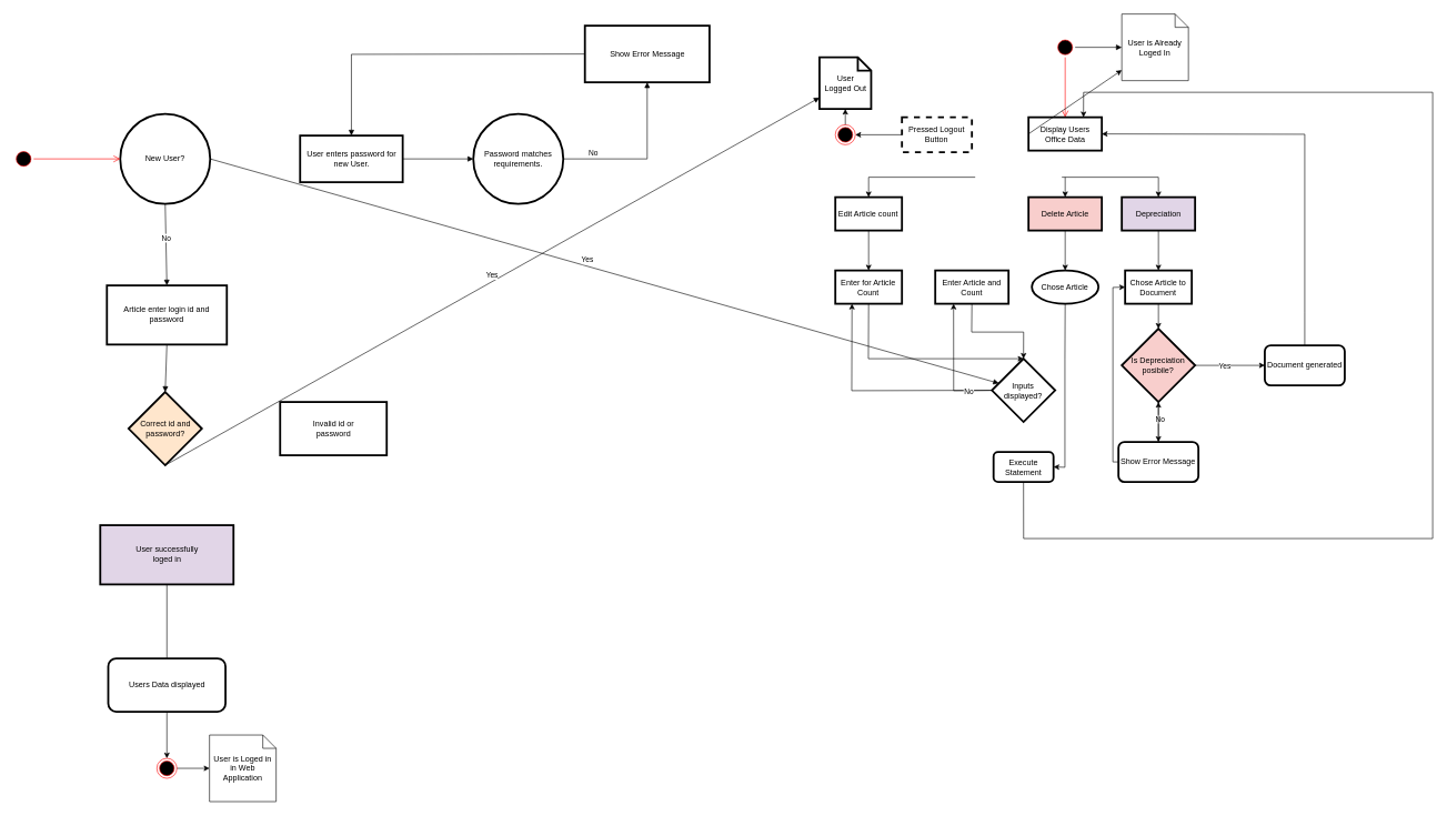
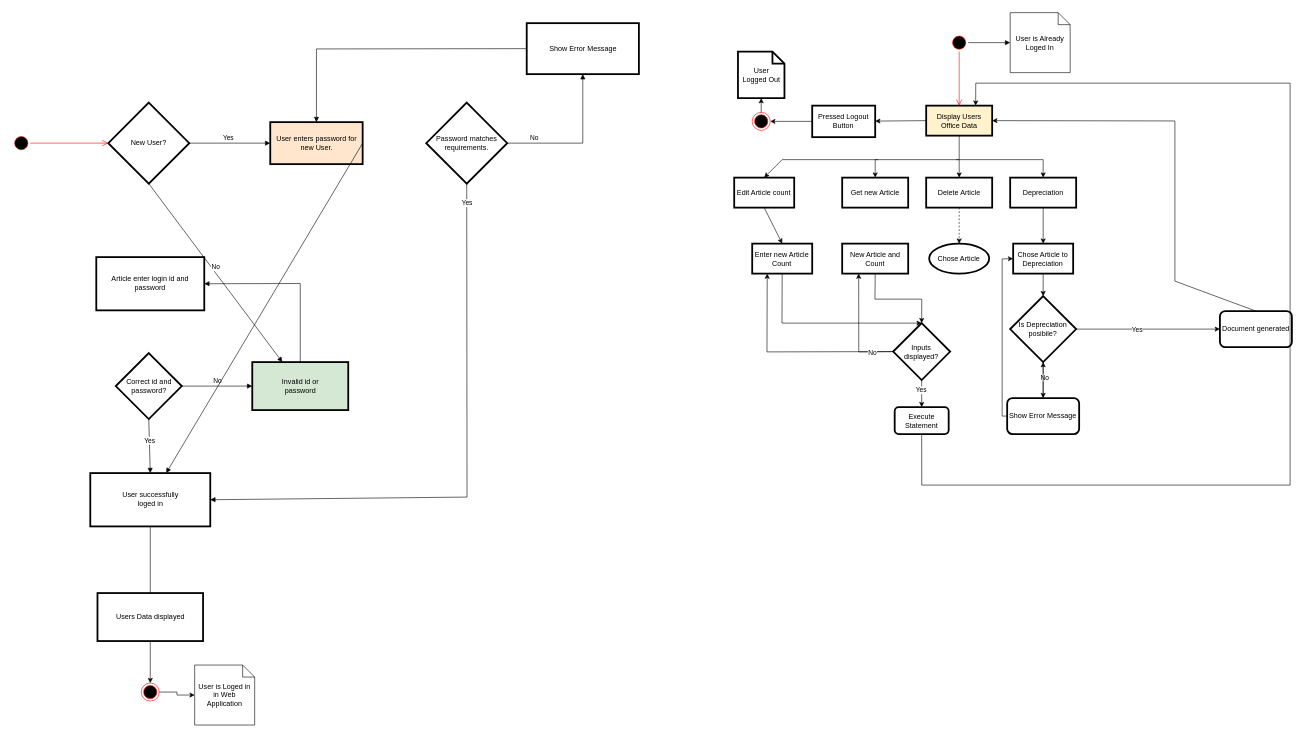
- <mxCell id="68" value="" style="endArrow=classic;html=1;rounded=0;exitX=0;exitY=0.5;exitDx=0;exitDy=0;" parent="1" source="32" target="30" edge="1"><mxGeometry width="50" height="50" relative="1" as="geometry"><mxPoint x="1440" y="278" as="sourcePoint" /><mxPoint x="1420" y="201" as="targetPoint" /></mxGeometry></mxCell>
+ <mxCell id="68" value="" style="endArrow=classic;html=1;rounded=0;exitX=0;exitY=0.5;exitDx=0;exitDy=0;" parent="1" source="32" target="69" edge="1"><mxGeometry width="50" height="50" relative="1" as="geometry"><mxPoint x="1440" y="278" as="sourcePoint" /><mxPoint x="1420" y="201" as="targetPoint" /></mxGeometry></mxCell>
- <mxCell id="69" value="Pressed Logout Button" style="rounded=0;whiteSpace=wrap;html=1;strokeWidth=3;dashed=1;" parent="1" vertex="1"><mxGeometry x="1353.37" y="175.5" width="105" height="52.5" as="geometry" /></mxCell>
+ <mxCell id="69" value="Pressed Logout Button" style="rounded=0;whiteSpace=wrap;html=1;strokeWidth=3;" parent="1" vertex="1"><mxGeometry x="1353.37" y="175.5" width="105" height="52.5" as="geometry" /></mxCell>
- <mxCell id="32" value="&lt;div&gt;Display Users&lt;/div&gt;&lt;div&gt;Office Data&lt;br&gt;&lt;/div&gt;" style="html=1;strokeWidth=3;" parent="1" vertex="1"><mxGeometry x="1543.37" y="175.5" width="110" height="50" as="geometry" /></mxCell>
+ <mxCell id="32" value="&lt;div&gt;Display Users&lt;/div&gt;&lt;div&gt;Office Data&lt;br&gt;&lt;/div&gt;" style="html=1;strokeWidth=3;fillColor=#fff2cc;" parent="1" vertex="1"><mxGeometry x="1543.37" y="175.5" width="110" height="50" as="geometry" /></mxCell>
- <mxCell id="2" value="New User?" style="ellipse;whiteSpace=wrap;html=1;strokeWidth=3;" parent="1" vertex="1"><mxGeometry x="180" y="170.5" width="135" height="135" as="geometry" /></mxCell>
+ <mxCell id="2" value="New User?" style="rhombus;whiteSpace=wrap;html=1;strokeWidth=3;" parent="1" vertex="1"><mxGeometry x="180" y="170.5" width="135" height="135" as="geometry" /></mxCell>
- <mxCell id="13" value="&lt;div&gt;User enters password for&lt;/div&gt;&lt;div&gt;new User.&lt;br&gt;&lt;/div&gt;" style="html=1;strokeWidth=3;" parent="1" vertex="1"><mxGeometry x="450" y="203" width="154" height="70" as="geometry" /></mxCell>
+ <mxCell id="13" value="&lt;div&gt;User enters password for&lt;/div&gt;&lt;div&gt;new User.&lt;br&gt;&lt;/div&gt;" style="html=1;strokeWidth=3;fillColor=#ffe6cc;" parent="1" vertex="1"><mxGeometry x="450" y="203" width="154" height="70" as="geometry" /></mxCell>
- <mxCell id="15" value="" style="html=1;verticalAlign=bottom;endArrow=block;rounded=0;exitX=1;exitY=0.5;exitDx=0;exitDy=0;entryX=0;entryY=0.5;entryDx=0;entryDy=0;" parent="1" source="13" target="14" edge="1"><mxGeometry width="80" relative="1" as="geometry"><mxPoint x="560" y="288" as="sourcePoint" /><mxPoint x="640" y="288" as="targetPoint" /></mxGeometry></mxCell>
+ <mxCell id="15" value="" style="html=1;verticalAlign=bottom;endArrow=block;rounded=0;exitX=1;exitY=0.5;exitDx=0;exitDy=0;" parent="1" source="13" target="11" edge="1"><mxGeometry width="80" relative="1" as="geometry"><mxPoint x="560" y="288" as="sourcePoint" /><mxPoint x="640" y="288" as="targetPoint" /></mxGeometry></mxCell>
- <mxCell id="14" value="&lt;div&gt;Password matches&lt;/div&gt;&lt;div&gt;requirements.&lt;br&gt; &lt;/div&gt;" style="ellipse;whiteSpace=wrap;html=1;strokeWidth=3;" parent="1" vertex="1"><mxGeometry x="710" y="170.5" width="135" height="135" as="geometry" /></mxCell>
+ <mxCell id="14" value="&lt;div&gt;Password matches&lt;/div&gt;&lt;div&gt;requirements.&lt;br&gt; &lt;/div&gt;" style="rhombus;whiteSpace=wrap;html=1;strokeWidth=3;" parent="1" vertex="1"><mxGeometry x="710" y="170.5" width="135" height="135" as="geometry" /></mxCell>
+ <mxCell id="36" value="" style="endArrow=classic;html=1;rounded=0;entryX=0.5;entryY=0;entryDx=0;entryDy=0;exitX=0.5;exitY=1;exitDx=0;exitDy=0;" parent="1" source="32" target="33" edge="1"><mxGeometry width="50" height="50" relative="1" as="geometry"><mxPoint x="1533.37" y="325.5" as="sourcePoint" /><mxPoint x="1583.37" y="275.5" as="targetPoint" /><Array as="points"><mxPoint x="1598.37" y="265.5" /><mxPoint x="1458.37" y="265.5" /></Array></mxGeometry></mxCell>
- <mxCell id="40" value="Edit Article count" style="rounded=0;whiteSpace=wrap;html=1;strokeWidth=3;" parent="1" vertex="1"><mxGeometry x="1253.37" y="295.5" width="100" height="50" as="geometry" /></mxCell>
+ <mxCell id="40" value="Edit Article count" style="rounded=0;whiteSpace=wrap;html=1;strokeWidth=3;" parent="1" vertex="1"><mxGeometry x="1223.37" y="295.5" width="100" height="50" as="geometry" /></mxCell>
+ <mxCell id="33" value="Get new Article" style="html=1;strokeWidth=3;" parent="1" vertex="1"><mxGeometry x="1403.37" y="295.5" width="110" height="50" as="geometry" /></mxCell>
- <mxCell id="34" value="Delete Article" style="html=1;strokeWidth=3;fillColor=#f8cecc;" parent="1" vertex="1"><mxGeometry x="1543.37" y="295.5" width="110" height="50" as="geometry" /></mxCell>
+ <mxCell id="34" value="Delete Article" style="html=1;strokeWidth=3;" parent="1" vertex="1"><mxGeometry x="1543.37" y="295.5" width="110" height="50" as="geometry" /></mxCell>
- <mxCell id="35" value="Depreciation" style="html=1;strokeWidth=3;fillColor=#e1d5e7;" parent="1" vertex="1"><mxGeometry x="1683.37" y="295.5" width="110" height="50" as="geometry" /></mxCell>
+ <mxCell id="35" value="Depreciation" style="html=1;strokeWidth=3;" parent="1" vertex="1"><mxGeometry x="1683.37" y="295.5" width="110" height="50" as="geometry" /></mxCell>
- <mxCell id="8" value="No" style="html=1;verticalAlign=bottom;endArrow=block;rounded=0;exitX=0.5;exitY=1;exitDx=0;exitDy=0;entryX=0.5;entryY=0;entryDx=0;entryDy=0;" parent="1" source="2" target="3" edge="1"><mxGeometry width="80" relative="1" as="geometry"><mxPoint x="150" y="398" as="sourcePoint" /><mxPoint x="230" y="398" as="targetPoint" /></mxGeometry></mxCell>
+ <mxCell id="8" value="No" style="html=1;verticalAlign=bottom;endArrow=block;rounded=0;exitX=0.5;exitY=1;exitDx=0;exitDy=0;" parent="1" source="2" target="5" edge="1"><mxGeometry width="80" relative="1" as="geometry"><mxPoint x="150" y="398" as="sourcePoint" /><mxPoint x="230" y="398" as="targetPoint" /></mxGeometry></mxCell>
- <mxCell id="48" value="" style="endArrow=classic;html=1;rounded=0;exitX=0.5;exitY=1;exitDx=0;exitDy=0;entryX=0.5;entryY=0;entryDx=0;entryDy=0;" parent="1" source="34" target="47" edge="1"><mxGeometry width="50" height="50" relative="1" as="geometry"><mxPoint x="1580" y="468" as="sourcePoint" /><mxPoint x="1630" y="418" as="targetPoint" /></mxGeometry></mxCell>
+ <mxCell id="48" value="" style="endArrow=classic;html=1;rounded=0;exitX=0.5;exitY=1;exitDx=0;exitDy=0;entryX=0.5;entryY=0;entryDx=0;entryDy=0;dashed=1;" parent="1" source="34" target="47" edge="1"><mxGeometry width="50" height="50" relative="1" as="geometry"><mxPoint x="1580" y="468" as="sourcePoint" /><mxPoint x="1630" y="418" as="targetPoint" /></mxGeometry></mxCell>
- <mxCell id="12" value="Yes" style="html=1;verticalAlign=bottom;endArrow=block;rounded=0;exitX=1;exitY=0.5;exitDx=0;exitDy=0;" parent="1" source="2" target="44" edge="1"><mxGeometry x="-0.043" width="80" relative="1" as="geometry"><mxPoint x="310" y="328" as="sourcePoint" /><mxPoint x="430" y="238" as="targetPoint" /><mxPoint as="offset" /></mxGeometry></mxCell>
+ <mxCell id="12" value="Yes" style="html=1;verticalAlign=bottom;endArrow=block;rounded=0;exitX=1;exitY=0.5;exitDx=0;exitDy=0;entryX=0;entryY=0.5;entryDx=0;entryDy=0;" parent="1" source="2" target="13" edge="1"><mxGeometry x="-0.043" width="80" relative="1" as="geometry"><mxPoint x="310" y="328" as="sourcePoint" /><mxPoint x="430" y="238" as="targetPoint" /><mxPoint as="offset" /></mxGeometry></mxCell>
- <mxCell id="10" value="Yes" style="html=1;verticalAlign=bottom;endArrow=block;rounded=0;exitX=0.5;exitY=1;exitDx=0;exitDy=0;" parent="1" source="4" target="72" edge="1"><mxGeometry width="80" relative="1" as="geometry"><mxPoint x="140" y="718" as="sourcePoint" /><mxPoint x="250" y="778" as="targetPoint" /></mxGeometry></mxCell>
+ <mxCell id="10" value="Yes" style="html=1;verticalAlign=bottom;endArrow=block;rounded=0;exitX=0.5;exitY=1;exitDx=0;exitDy=0;entryX=0.5;entryY=0;entryDx=0;entryDy=0;" parent="1" source="4" target="11" edge="1"><mxGeometry width="80" relative="1" as="geometry"><mxPoint x="140" y="718" as="sourcePoint" /><mxPoint x="250" y="778" as="targetPoint" /></mxGeometry></mxCell>
- <mxCell id="42" value="Enter for Article Count" style="rounded=0;whiteSpace=wrap;html=1;strokeWidth=3;" parent="1" vertex="1"><mxGeometry x="1253.37" y="405.5" width="100" height="50" as="geometry" /></mxCell>
+ <mxCell id="42" value="Enter new Article Count" style="rounded=0;whiteSpace=wrap;html=1;strokeWidth=3;" parent="1" vertex="1"><mxGeometry x="1253.37" y="405.5" width="100" height="50" as="geometry" /></mxCell>
- <mxCell id="39" value="&lt;div&gt;Enter Article and&lt;/div&gt;&lt;div&gt;Count&lt;br&gt;&lt;/div&gt;" style="html=1;strokeWidth=3;" parent="1" vertex="1"><mxGeometry x="1403.37" y="405.5" width="110" height="50" as="geometry" /></mxCell>
+ <mxCell id="39" value="&lt;div&gt;New Article and&lt;/div&gt;&lt;div&gt;Count&lt;br&gt;&lt;/div&gt;" style="html=1;strokeWidth=3;" parent="1" vertex="1"><mxGeometry x="1403.37" y="405.5" width="110" height="50" as="geometry" /></mxCell>
- <mxCell id="57" value="&lt;div&gt;Chose Article to&lt;/div&gt;&lt;div&gt;Document&lt;br&gt;&lt;/div&gt;" style="rounded=0;whiteSpace=wrap;html=1;strokeWidth=3;" parent="1" vertex="1"><mxGeometry x="1688.37" y="405.5" width="100" height="50" as="geometry" /></mxCell>
+ <mxCell id="57" value="&lt;div&gt;Chose Article to&lt;/div&gt;&lt;div&gt;Depreciation&lt;br&gt;&lt;/div&gt;" style="rounded=0;whiteSpace=wrap;html=1;strokeWidth=3;" parent="1" vertex="1"><mxGeometry x="1688.37" y="405.5" width="100" height="50" as="geometry" /></mxCell>
+ <mxCell id="6" value="" style="html=1;verticalAlign=bottom;endArrow=block;rounded=0;exitX=0.5;exitY=0;exitDx=0;exitDy=0;entryX=1;entryY=0.5;entryDx=0;entryDy=0;" parent="1" source="5" target="3" edge="1"><mxGeometry width="80" relative="1" as="geometry"><mxPoint x="290" y="578" as="sourcePoint" /><mxPoint x="370" y="578" as="targetPoint" /><Array as="points"><mxPoint x="500" y="472" /></Array></mxGeometry></mxCell>
- <mxCell id="59" value="&lt;div&gt;Is Depreciation&lt;/div&gt;&lt;div&gt;posibile?&lt;br&gt;&lt;/div&gt;" style="rhombus;whiteSpace=wrap;html=1;strokeWidth=3;fillColor=#f8cecc;" parent="1" vertex="1"><mxGeometry x="1683.37" y="493" width="110" height="110" as="geometry" /></mxCell>
+ <mxCell id="59" value="&lt;div&gt;Is Depreciation&lt;/div&gt;&lt;div&gt;posibile?&lt;br&gt;&lt;/div&gt;" style="rhombus;whiteSpace=wrap;html=1;strokeWidth=3;" parent="1" vertex="1"><mxGeometry x="1683.37" y="493" width="110" height="110" as="geometry" /></mxCell>
- <mxCell id="61" value="Document generated" style="rounded=1;whiteSpace=wrap;html=1;strokeWidth=3;" parent="1" vertex="1"><mxGeometry x="1898" y="518" width="120" height="60" as="geometry" /></mxCell>
+ <mxCell id="61" value="Document generated" style="rounded=1;whiteSpace=wrap;html=1;strokeWidth=3;" parent="1" vertex="1"><mxGeometry x="2033" y="518" width="120" height="60" as="geometry" /></mxCell>
- <mxCell id="9" value="" style="html=1;verticalAlign=bottom;endArrow=block;rounded=0;exitX=0.5;exitY=1;exitDx=0;exitDy=0;entryX=0.5;entryY=0;entryDx=0;entryDy=0;" parent="1" source="3" target="4" edge="1"><mxGeometry width="80" relative="1" as="geometry"><mxPoint x="220" y="548" as="sourcePoint" /><mxPoint x="300" y="548" as="targetPoint" /></mxGeometry></mxCell>
- <mxCell id="4" value="Correct id and password?" style="rhombus;whiteSpace=wrap;html=1;strokeWidth=3;fillColor=#ffe6cc;" parent="1" vertex="1"><mxGeometry x="192.5" y="588" width="110" height="110" as="geometry" /></mxCell>
+ <mxCell id="4" value="Correct id and password?" style="rhombus;whiteSpace=wrap;html=1;strokeWidth=3;" parent="1" vertex="1"><mxGeometry x="192.5" y="588" width="110" height="110" as="geometry" /></mxCell>
+ <mxCell id="7" value="No" style="html=1;verticalAlign=bottom;endArrow=block;rounded=0;exitX=1;exitY=0.5;exitDx=0;exitDy=0;entryX=0;entryY=0.5;entryDx=0;entryDy=0;" parent="1" source="4" target="5" edge="1"><mxGeometry width="80" relative="1" as="geometry"><mxPoint x="290" y="578" as="sourcePoint" /><mxPoint x="370" y="578" as="targetPoint" /></mxGeometry></mxCell>
- <mxCell id="5" value="&lt;div&gt;Invalid id or&lt;br&gt;&lt;/div&gt;&lt;div&gt; password&lt;/div&gt;" style="html=1;strokeWidth=3;" parent="1" vertex="1"><mxGeometry x="420" y="603" width="160" height="80" as="geometry" /></mxCell>
+ <mxCell id="5" value="&lt;div&gt;Invalid id or&lt;br&gt;&lt;/div&gt;&lt;div&gt; password&lt;/div&gt;" style="html=1;strokeWidth=3;fillColor=#d5e8d4;" parent="1" vertex="1"><mxGeometry x="420" y="603" width="160" height="80" as="geometry" /></mxCell>
+ <mxCell id="51" value="" style="endArrow=classic;html=1;rounded=0;exitX=0.5;exitY=1;exitDx=0;exitDy=0;entryX=0.5;entryY=0;entryDx=0;entryDy=0;" parent="1" source="44" target="50" edge="1"><mxGeometry width="50" height="50" relative="1" as="geometry"><mxPoint x="1500" y="628" as="sourcePoint" /><mxPoint x="1550" y="578" as="targetPoint" /></mxGeometry></mxCell>
+ <mxCell id="52" value="Yes" style="edgeLabel;html=1;align=center;verticalAlign=middle;resizable=0;points=[];" parent="51" vertex="1" connectable="0"><mxGeometry x="-0.267" y="-1" relative="1" as="geometry"><mxPoint as="offset" /></mxGeometry></mxCell>
- <mxCell id="49" value="" style="endArrow=classic;html=1;rounded=0;exitX=0.5;exitY=1;exitDx=0;exitDy=0;entryX=1;entryY=0.5;entryDx=0;entryDy=0;" parent="1" source="47" target="50" edge="1"><mxGeometry width="50" height="50" relative="1" as="geometry"><mxPoint x="1580" y="468" as="sourcePoint" /><mxPoint x="1600" y="788" as="targetPoint" /><Array as="points"><mxPoint x="1598" y="538" /><mxPoint x="1598" y="701" /></Array></mxGeometry></mxCell>
+ <mxCell id="16" value="Yes" style="html=1;verticalAlign=bottom;endArrow=block;rounded=0;exitX=0.5;exitY=1;exitDx=0;exitDy=0;entryX=1;entryY=0.5;entryDx=0;entryDy=0;" parent="1" source="14" target="11" edge="1"><mxGeometry x="-0.911" width="80" relative="1" as="geometry"><mxPoint x="750" y="368" as="sourcePoint" /><mxPoint x="777.5" y="418" as="targetPoint" /><Array as="points"><mxPoint x="778" y="828" /></Array><mxPoint as="offset" /></mxGeometry></mxCell>
- <mxCell id="11" value="&lt;div&gt;User successfully&lt;/div&gt;&lt;div&gt;loged in&lt;br&gt;&lt;/div&gt;" style="html=1;strokeWidth=3;fillColor=#e1d5e7;" parent="1" vertex="1"><mxGeometry x="150" y="788" width="200" height="88.89" as="geometry" /></mxCell>
+ <mxCell id="11" value="&lt;div&gt;User successfully&lt;/div&gt;&lt;div&gt;loged in&lt;br&gt;&lt;/div&gt;" style="html=1;strokeWidth=3;" parent="1" vertex="1"><mxGeometry x="150" y="788" width="200" height="88.89" as="geometry" /></mxCell>
- <mxCell id="18" value="Users Data displayed" style="html=1;strokeWidth=3;rounded=1;" parent="1" vertex="1"><mxGeometry x="162" y="988" width="176" height="80" as="geometry" /></mxCell>
+ <mxCell id="18" value="Users Data displayed" style="html=1;strokeWidth=3;" parent="1" vertex="1"><mxGeometry x="162" y="988" width="176" height="80" as="geometry" /></mxCell>
- <mxCell id="25" value="User is Loged in in Web Application" style="shape=note;size=20;whiteSpace=wrap;html=1;" parent="1" vertex="1"><mxGeometry x="314" y="1103" width="100" height="100" as="geometry" /></mxCell>
+ <mxCell id="25" value="User is Loged in in Web Application" style="shape=note;size=20;whiteSpace=wrap;html=1;" parent="1" vertex="1"><mxGeometry x="324" y="1108" width="100" height="100" as="geometry" /></mxCell>
